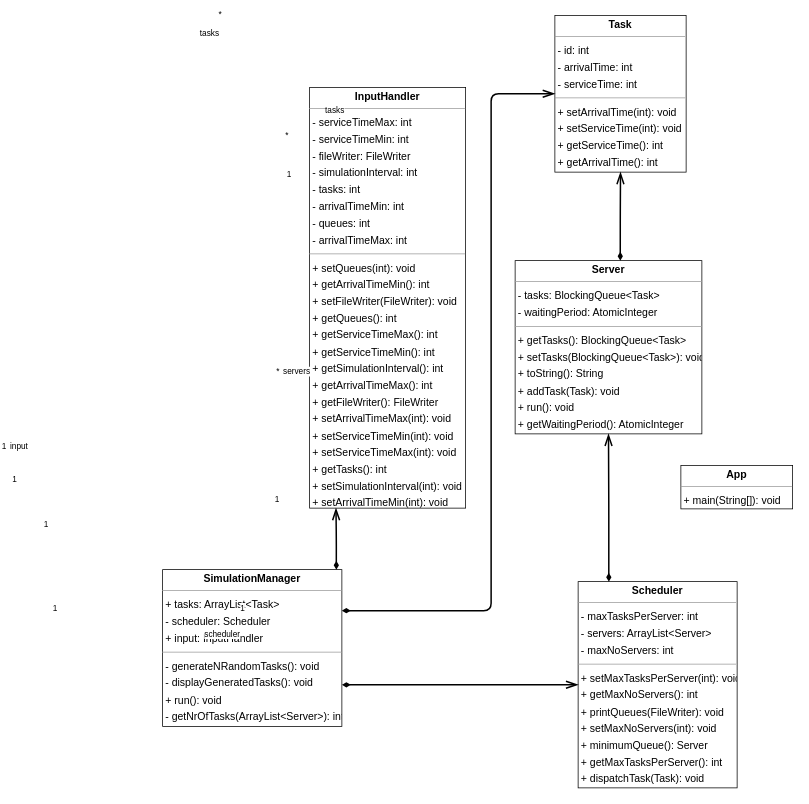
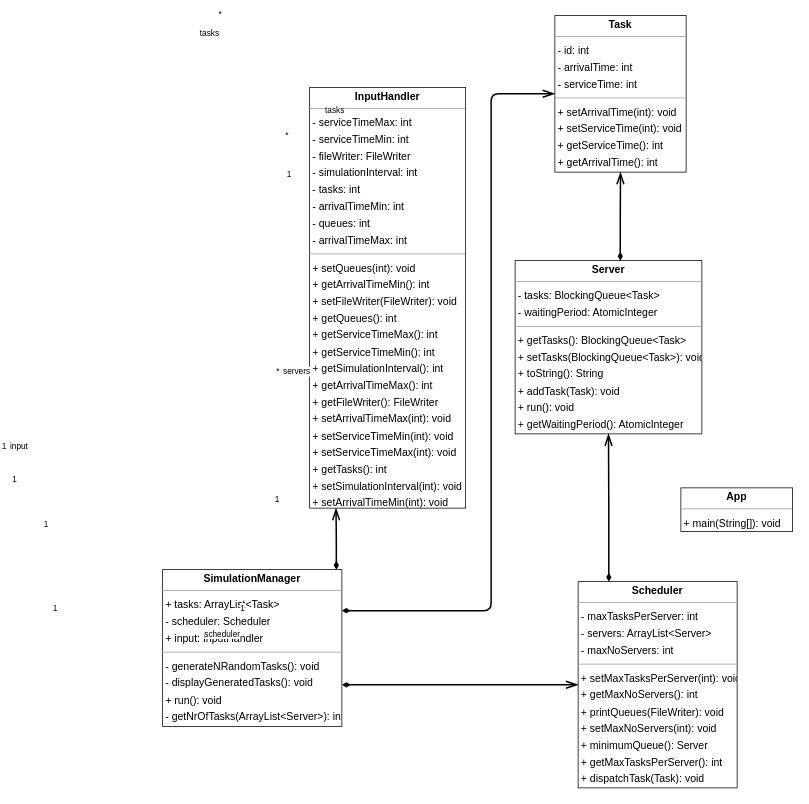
- <mxCell id="2" value="&lt;p style=&quot;margin:0px;margin-top:4px;text-align:center;&quot;&gt;&lt;b&gt;App&lt;/b&gt;&lt;/p&gt;&lt;hr size=&quot;1&quot;/&gt;&lt;p style=&quot;margin:0 0 0 4px;line-height:1.6;&quot;&gt;+ main(String[]): void&lt;/p&gt;" style="verticalAlign=top;align=left;overflow=fill;fontSize=14;fontFamily=Helvetica;html=1;rounded=0;shadow=0;comic=0;labelBackgroundColor=none;strokeWidth=1;" parent="1" vertex="1"><mxGeometry x="711" y="620" width="149" height="58" as="geometry" /></mxCell>
+ <mxCell id="2" value="&lt;p style=&quot;margin:0px;margin-top:4px;text-align:center;&quot;&gt;&lt;b&gt;App&lt;/b&gt;&lt;/p&gt;&lt;hr size=&quot;1&quot;/&gt;&lt;p style=&quot;margin:0 0 0 4px;line-height:1.6;&quot;&gt;+ main(String[]): void&lt;/p&gt;" style="verticalAlign=top;align=left;overflow=fill;fontSize=14;fontFamily=Helvetica;html=1;rounded=0;shadow=0;comic=0;labelBackgroundColor=none;strokeWidth=1;" parent="1" vertex="1"><mxGeometry x="711" y="650" width="149" height="58" as="geometry" /></mxCell>
